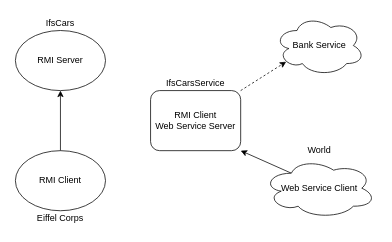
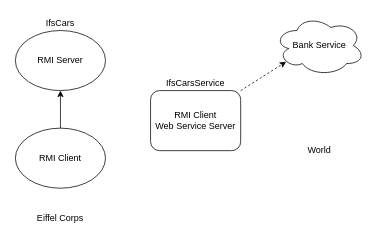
- <mxCell id="7" style="edgeStyle=none;rounded=0;orthogonalLoop=1;jettySize=auto;html=1;exitX=0.25;exitY=0.25;exitDx=0;exitDy=0;exitPerimeter=0;entryX=1;entryY=1;entryDx=0;entryDy=0;" edge="1" parent="1" source="8" target="11"><mxGeometry relative="1" as="geometry" /></mxCell>
- <mxCell id="5" value="RMI Client" style="ellipse;whiteSpace=wrap;html=1;" vertex="1" parent="1"><mxGeometry x="20" y="200" width="120" height="80" as="geometry" /></mxCell>
+ <mxCell id="5" value="RMI Client" style="ellipse;whiteSpace=wrap;html=1;" vertex="1" parent="1"><mxGeometry x="20" y="170" width="120" height="80" as="geometry" /></mxCell>
- <mxCell id="8" value="Web Service Client" style="ellipse;shape=cloud;whiteSpace=wrap;html=1;" vertex="1" parent="1"><mxGeometry x="350" y="210" width="150" height="80" as="geometry" /></mxCell>
